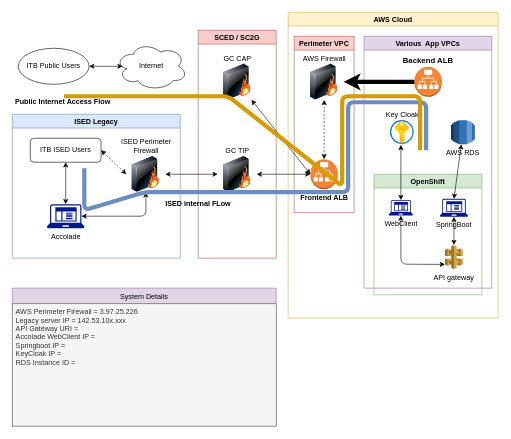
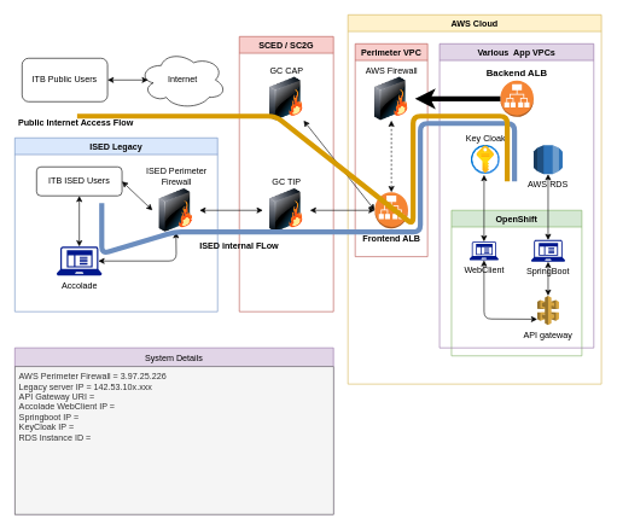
- <mxCell id="3" value="ITB Public Users" style="ellipse;whiteSpace=wrap;html=1;" parent="1" vertex="1"><mxGeometry x="30" y="80" width="118" height="60" as="geometry" /></mxCell>
+ <mxCell id="3" value="ITB Public Users" style="rounded=1;whiteSpace=wrap;html=1;" parent="1" vertex="1"><mxGeometry x="30" y="80" width="118" height="60" as="geometry" /></mxCell>
- <mxCell id="21" value="AWS RDS" style="outlineConnect=0;dashed=0;verticalLabelPosition=bottom;verticalAlign=top;align=center;html=1;shape=mxgraph.aws3.rds;fillColor=#2E73B8;gradientColor=none;" parent="20" vertex="1"><mxGeometry x="144.93" y="140" width="40" height="40" as="geometry" /></mxCell>
+ <mxCell id="21" value="AWS RDS" style="outlineConnect=0;dashed=0;verticalLabelPosition=bottom;verticalAlign=top;align=center;html=1;shape=mxgraph.aws3.rds;fillColor=#2E73B8;gradientColor=none;" parent="20" vertex="1"><mxGeometry x="129.93" y="140" width="40" height="40" as="geometry" /></mxCell>
- <mxCell id="30" value="" style="endArrow=classic;startArrow=classic;html=1;exitX=1;exitY=0.5;exitDx=0;exitDy=0;entryX=0;entryY=0.5;entryDx=0;entryDy=0;dashed=1;" parent="25" source="27" target="26" edge="1"><mxGeometry width="50" height="50" relative="1" as="geometry"><mxPoint x="390" y="18" as="sourcePoint" /><mxPoint x="440" y="-32" as="targetPoint" /></mxGeometry></mxCell>
+ <mxCell id="30" value="" style="endArrow=classic;startArrow=classic;html=1;exitX=1;exitY=0.5;exitDx=0;exitDy=0;entryX=0;entryY=0.5;entryDx=0;entryDy=0;" parent="25" source="27" target="26" edge="1"><mxGeometry width="50" height="50" relative="1" as="geometry"><mxPoint x="390" y="18" as="sourcePoint" /><mxPoint x="440" y="-32" as="targetPoint" /></mxGeometry></mxCell>
